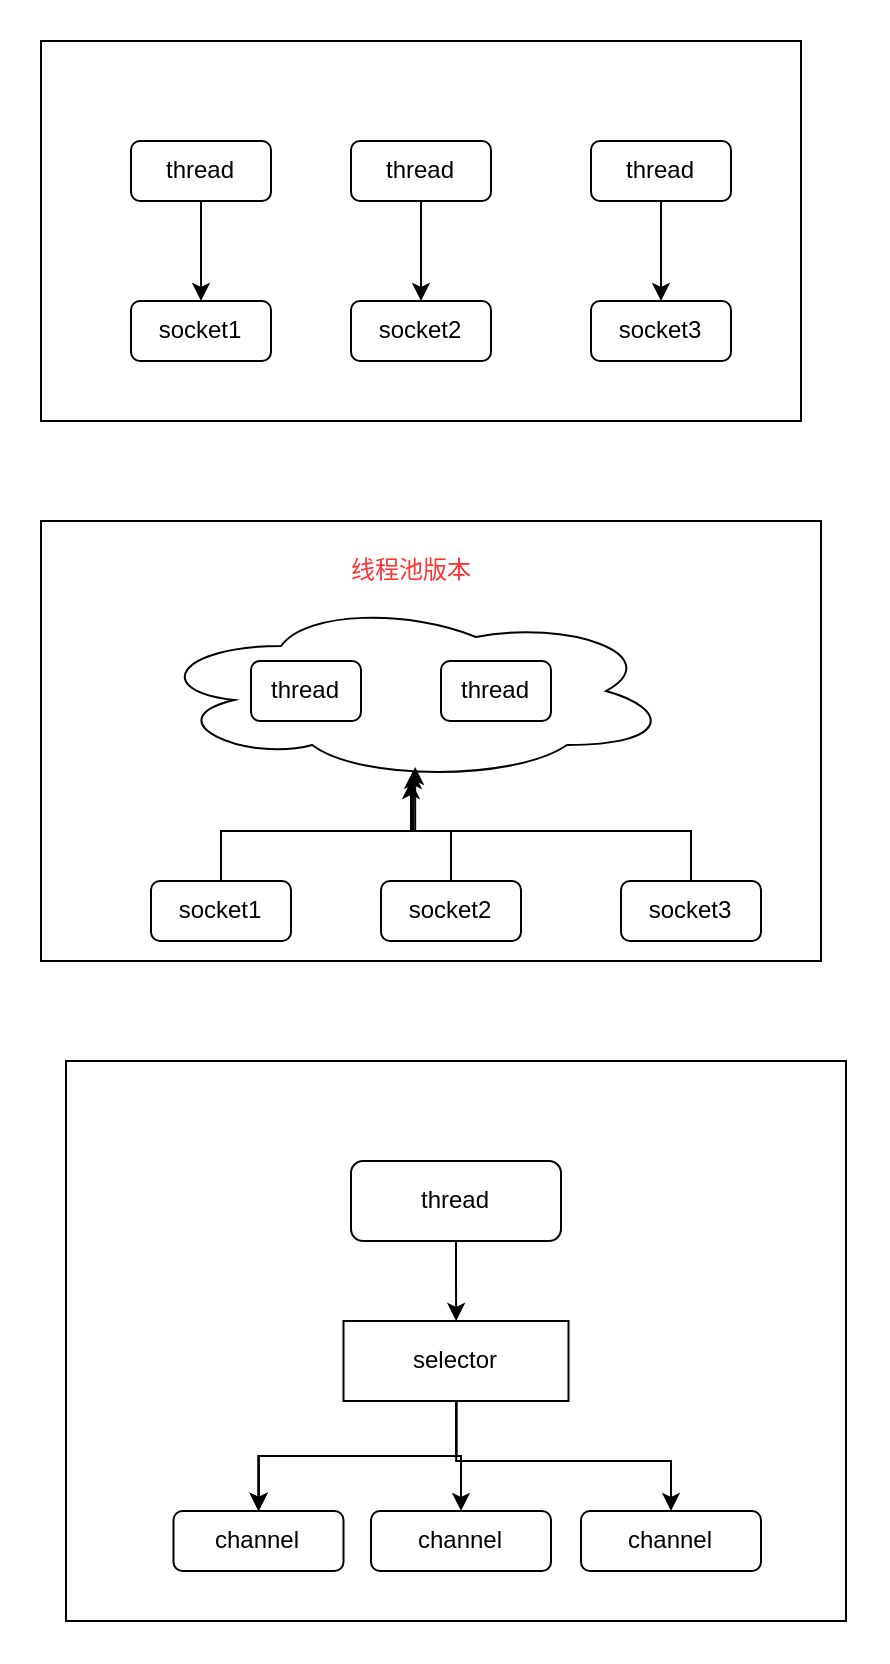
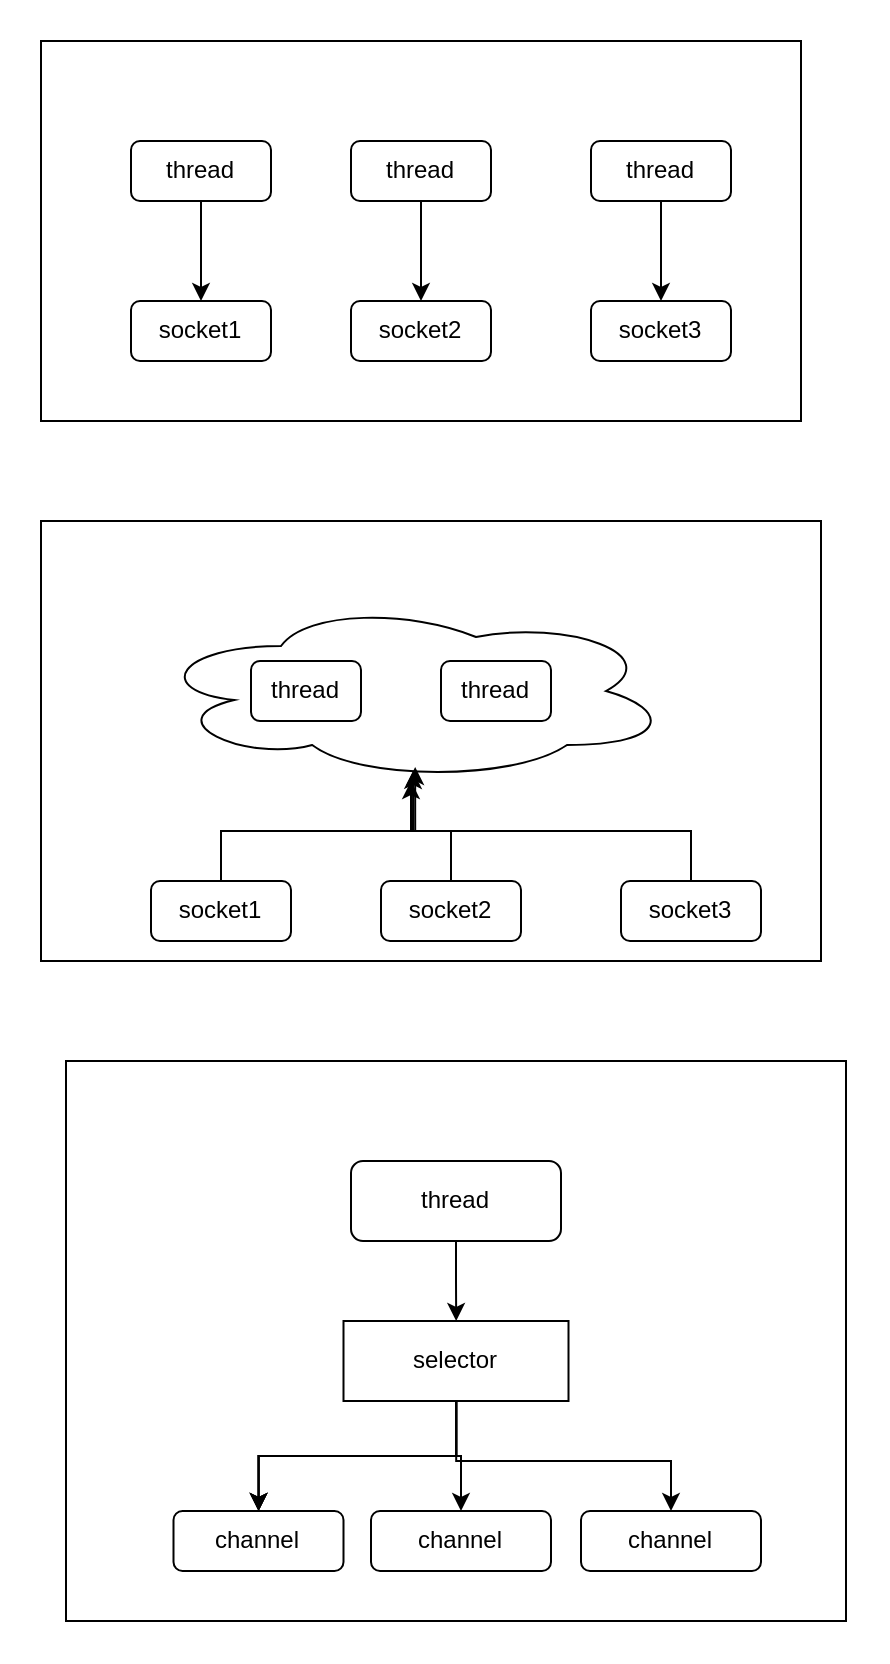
- <mxCell id="13" value="&lt;font color=&quot;#ff3333&quot;&gt;线程池版本&lt;/font&gt;" style="text;html=1;align=center;verticalAlign=middle;resizable=0;points=[];autosize=1;strokeColor=none;fillColor=none;" vertex="1" parent="1"><mxGeometry x="165" y="270" width="80" height="30" as="geometry" /></mxCell>
